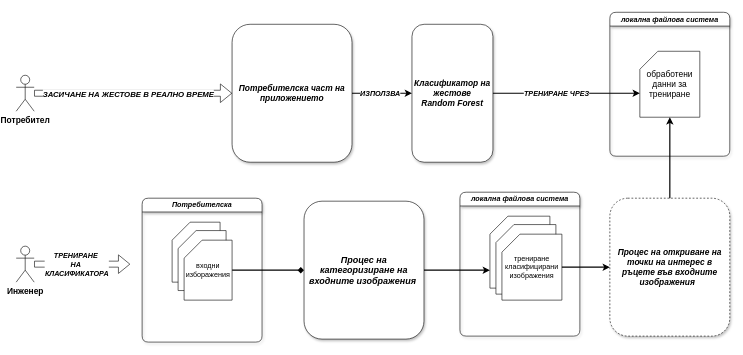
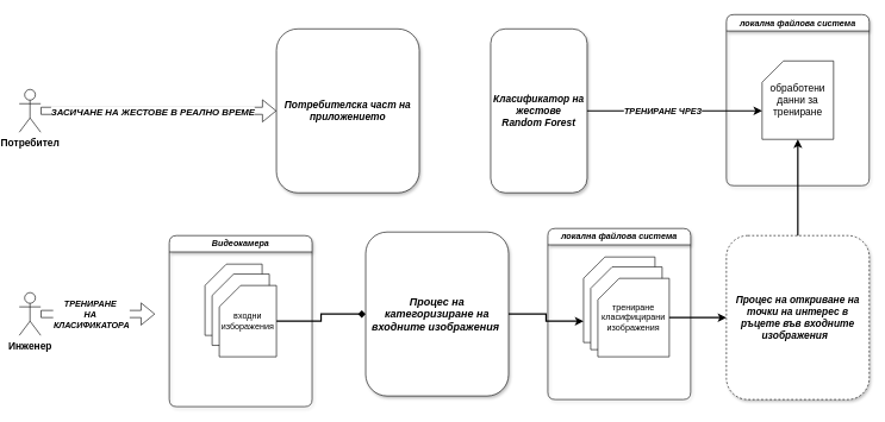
- <mxCell id="27" style="edgeStyle=orthogonalEdgeStyle;rounded=0;orthogonalLoop=1;jettySize=auto;html=1;entryX=0;entryY=0.5;entryDx=0;entryDy=0;strokeWidth=2;" edge="1" parent="1" source="29" target="18"><mxGeometry relative="1" as="geometry" /></mxCell>
- <mxCell id="28" value="&lt;i&gt;&lt;b&gt;&lt;font style=&quot;font-size: 12px;&quot;&gt;ИЗПОЛЗВА&lt;/font&gt;&lt;/b&gt;&lt;/i&gt;" style="edgeLabel;html=1;align=center;verticalAlign=middle;resizable=0;points=[];" vertex="1" connectable="0" parent="27"><mxGeometry x="0.133" y="-2" relative="1" as="geometry"><mxPoint x="-11" y="-2" as="offset" /></mxGeometry></mxCell>
- <mxCell id="6" value="&lt;i&gt;Потребителска&lt;/i&gt;" style="swimlane;whiteSpace=wrap;html=1;rounded=1;shadow=1;glass=0;" vertex="1" parent="1"><mxGeometry x="230" y="330" width="200" height="240" as="geometry" /></mxCell>
+ <mxCell id="6" value="&lt;i&gt;Видеокамера&lt;/i&gt;" style="swimlane;whiteSpace=wrap;html=1;rounded=1;shadow=1;glass=0;" vertex="1" parent="1"><mxGeometry x="230" y="330" width="200" height="240" as="geometry" /></mxCell>
- <mxCell id="7" value="&lt;b&gt;&lt;i&gt;&lt;font style=&quot;font-size: 15px;&quot;&gt;Процес на категоризиране на входните изображения&amp;nbsp;&lt;/font&gt;&lt;/i&gt;&lt;/b&gt;" style="rounded=1;whiteSpace=wrap;html=1;shadow=1;" vertex="1" parent="1"><mxGeometry x="500" y="335" width="200" height="230" as="geometry" /></mxCell>
+ <mxCell id="7" value="&lt;b&gt;&lt;i&gt;&lt;font style=&quot;font-size: 15px;&quot;&gt;Процес на категоризиране на входните изображения&amp;nbsp;&lt;/font&gt;&lt;/i&gt;&lt;/b&gt;" style="rounded=1;whiteSpace=wrap;html=1;shadow=1;" vertex="1" parent="1"><mxGeometry x="505" y="325" width="200" height="230" as="geometry" /></mxCell>
